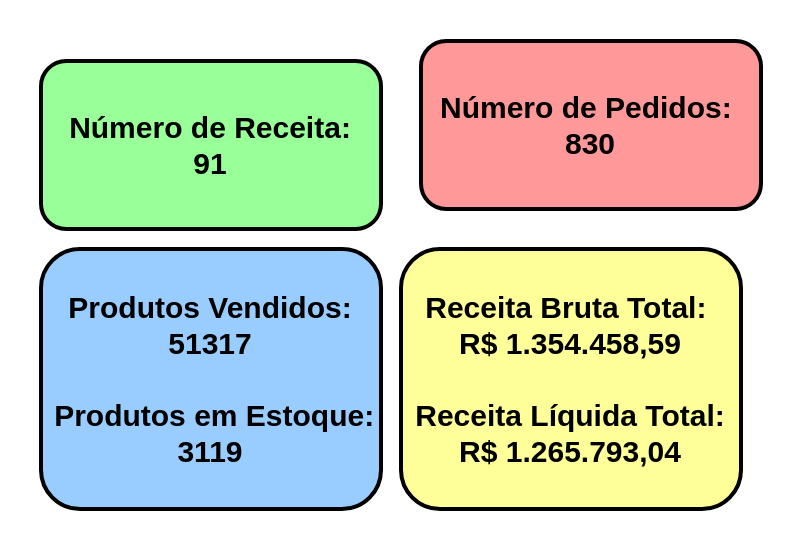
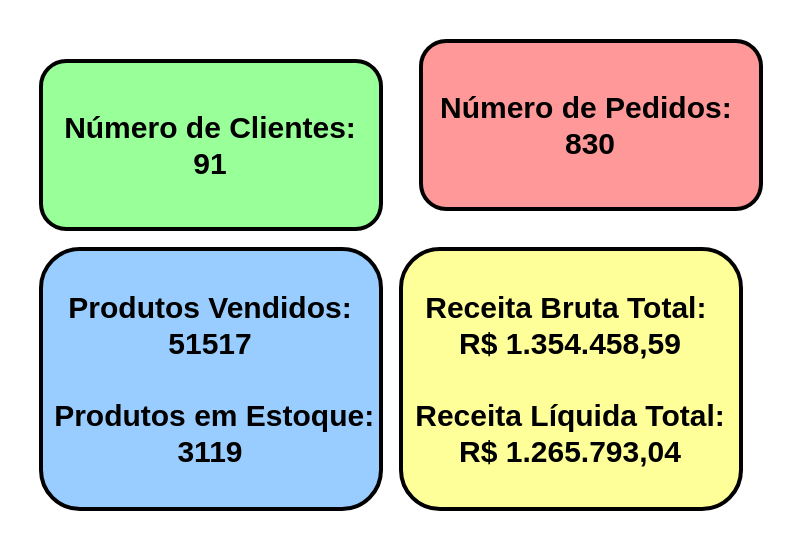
- <mxCell id="2" value="Número de Receita: &lt;br&gt;91" style="rounded=1;whiteSpace=wrap;html=1;fontFamily=Helvetica;fontSize=15;align=center;fillColor=#99FF99;fontStyle=1;strokeWidth=2;" vertex="1" parent="1"><mxGeometry x="20" y="30" width="170" height="84" as="geometry" /></mxCell>
+ <mxCell id="2" value="Número de Clientes: &lt;br&gt;91" style="rounded=1;whiteSpace=wrap;html=1;fontFamily=Helvetica;fontSize=15;align=center;fillColor=#99FF99;fontStyle=1;strokeWidth=2;" vertex="1" parent="1"><mxGeometry x="20" y="30" width="170" height="84" as="geometry" /></mxCell>
- <mxCell id="3" value="&lt;div style=&quot;font-size: 15px;&quot;&gt;Produtos Vendidos: 51317&lt;br style=&quot;font-size: 15px;&quot;&gt;&lt;br style=&quot;font-size: 15px;&quot;&gt;&lt;/div&gt;&lt;div style=&quot;font-size: 15px;&quot;&gt;&amp;nbsp;Produtos em Estoque: 3119&lt;/div&gt;" style="rounded=1;whiteSpace=wrap;html=1;fontFamily=Helvetica;fontSize=15;align=center;fillColor=#99CCFF;fontStyle=1;strokeWidth=2;" vertex="1" parent="1"><mxGeometry x="20" y="124" width="170" height="130" as="geometry" /></mxCell>
+ <mxCell id="3" value="&lt;div style=&quot;font-size: 15px;&quot;&gt;Produtos Vendidos: 51517&lt;br style=&quot;font-size: 15px;&quot;&gt;&lt;br style=&quot;font-size: 15px;&quot;&gt;&lt;/div&gt;&lt;div style=&quot;font-size: 15px;&quot;&gt;&amp;nbsp;Produtos em Estoque: 3119&lt;/div&gt;" style="rounded=1;whiteSpace=wrap;html=1;fontFamily=Helvetica;fontSize=15;align=center;fillColor=#99CCFF;fontStyle=1;strokeWidth=2;" vertex="1" parent="1"><mxGeometry x="20" y="124" width="170" height="130" as="geometry" /></mxCell>
